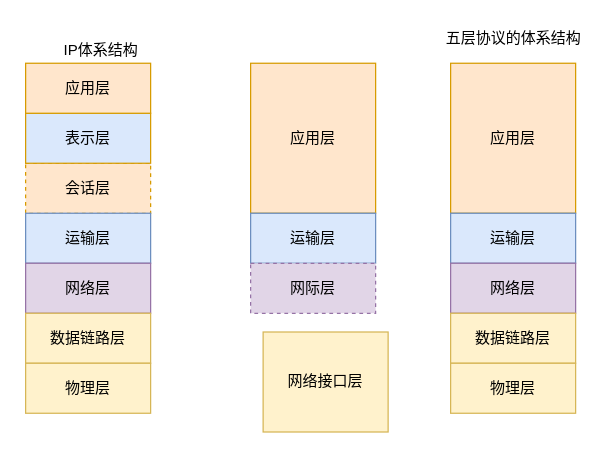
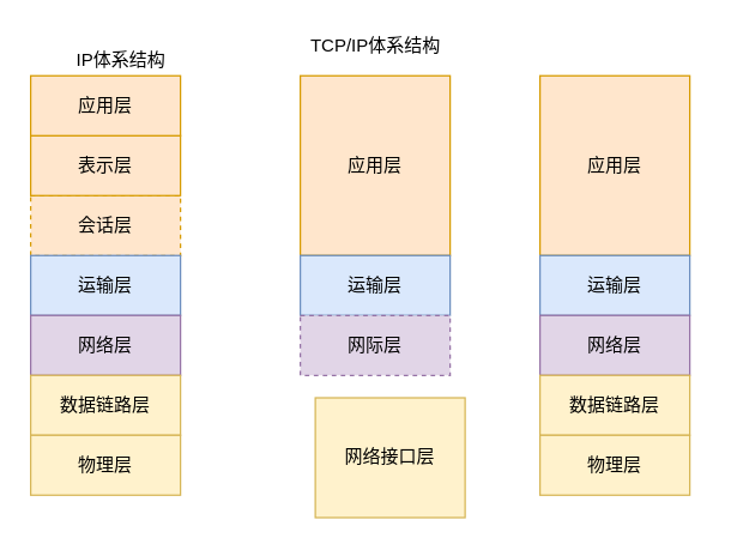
+ <mxCell id="19" value="TCP/IP体系结构" style="text;html=1;align=center;verticalAlign=middle;resizable=0;points=[];autosize=1;strokeColor=none;fillColor=none;" vertex="1" parent="1"><mxGeometry x="200" y="20" width="100" height="20" as="geometry" /></mxCell>
- <mxCell id="20" value="五层协议的体系结构" style="text;html=1;align=center;verticalAlign=middle;resizable=0;points=[];autosize=1;strokeColor=none;fillColor=none;" vertex="1" parent="1"><mxGeometry x="350" y="20" width="120" height="20" as="geometry" /></mxCell>
- <mxCell id="11" value="表示层" style="rounded=0;whiteSpace=wrap;html=1;fillColor=#dae8fc;strokeColor=#d79b00;" vertex="1" parent="1"><mxGeometry x="20" y="90" width="100" height="40" as="geometry" /></mxCell>
+ <mxCell id="11" value="表示层" style="rounded=0;whiteSpace=wrap;html=1;fillColor=#ffe6cc;strokeColor=#d79b00;" vertex="1" parent="1"><mxGeometry x="20" y="90" width="100" height="40" as="geometry" /></mxCell>
